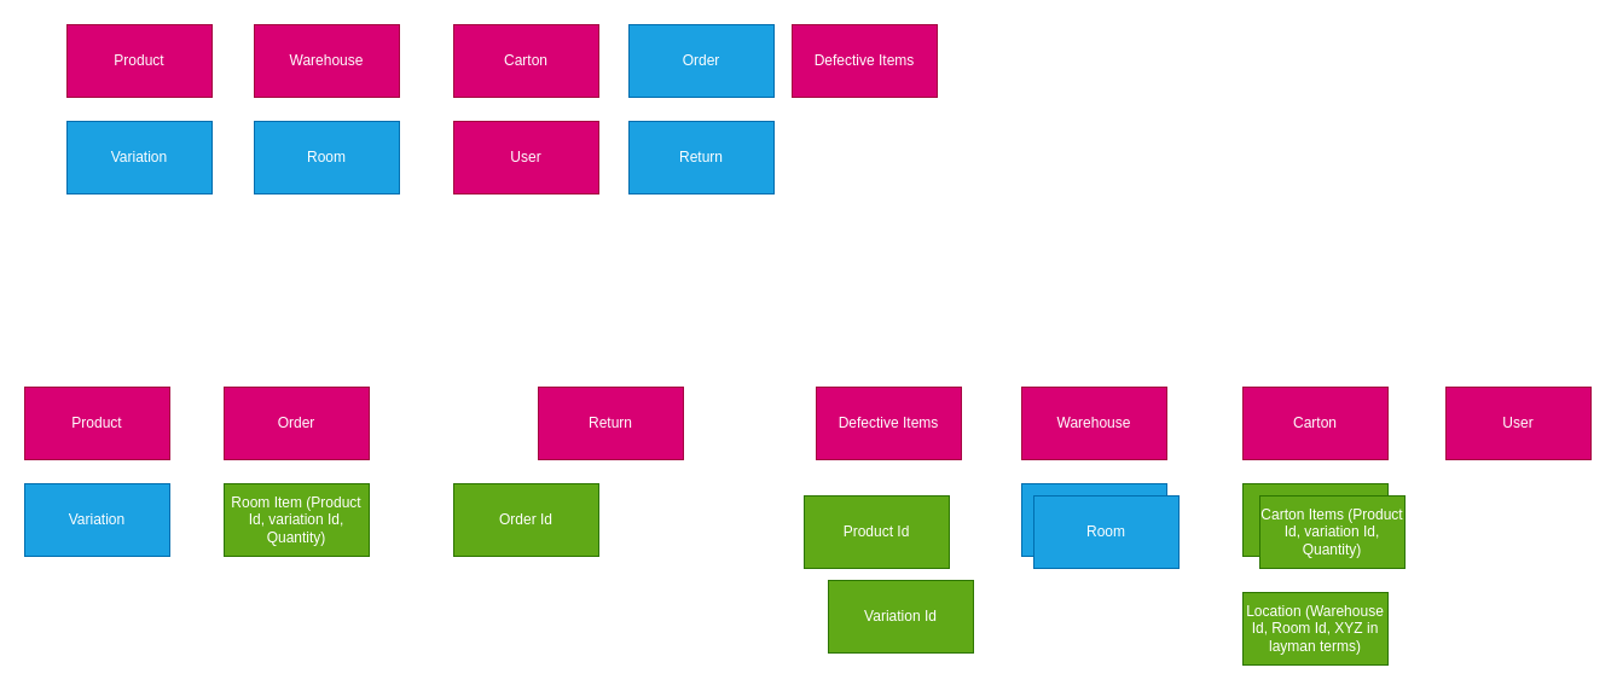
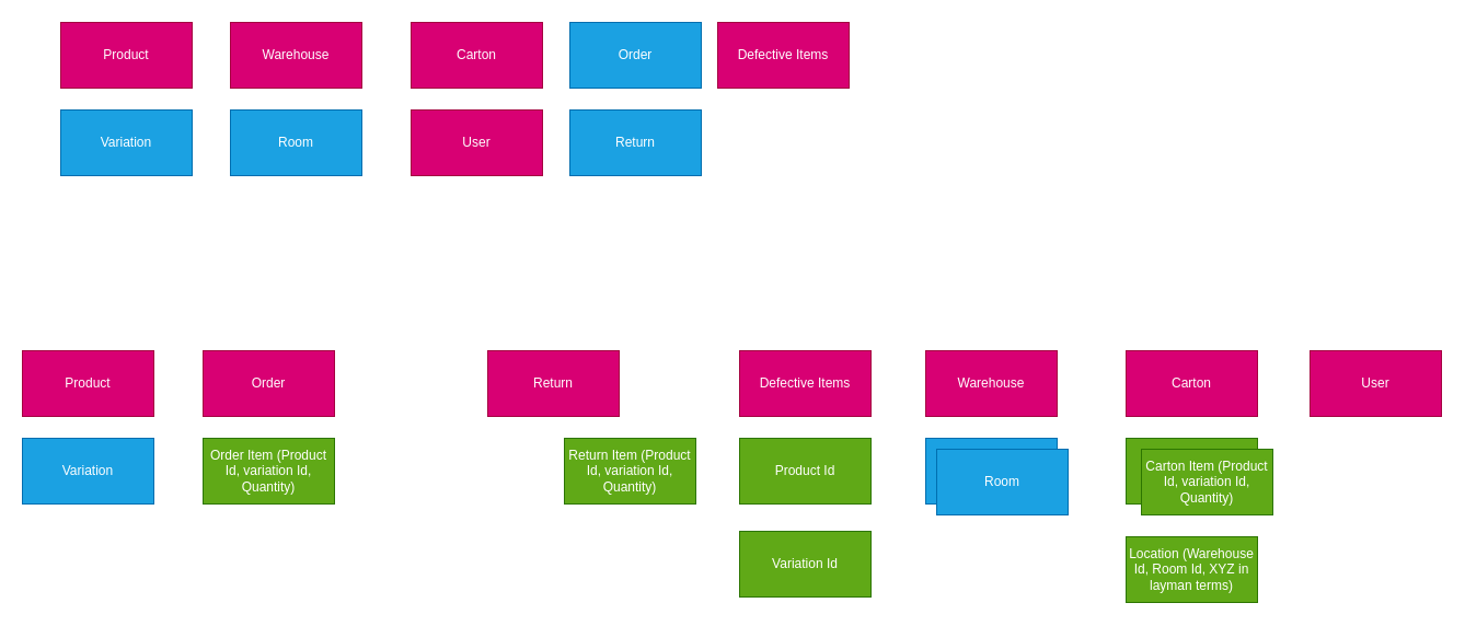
- <mxCell id="22" value="Room Item (Product Id, variation Id, Quantity)" style="rounded=0;whiteSpace=wrap;html=1;fillColor=#60a917;fontColor=#ffffff;strokeColor=#2D7600;" parent="1" vertex="1"><mxGeometry x="185" y="400" width="120" height="60" as="geometry" /></mxCell>
+ <mxCell id="22" value="Order Item (Product Id, variation Id, Quantity)" style="rounded=0;whiteSpace=wrap;html=1;fillColor=#60a917;fontColor=#ffffff;strokeColor=#2D7600;" parent="1" vertex="1"><mxGeometry x="185" y="400" width="120" height="60" as="geometry" /></mxCell>
- <mxCell id="21" value="Order Id" style="rounded=0;whiteSpace=wrap;html=1;fillColor=#60a917;strokeColor=#2D7600;fontColor=#ffffff;" parent="1" vertex="1"><mxGeometry x="375" y="400" width="120" height="60" as="geometry" /></mxCell>
+ <mxCell id="23" value="Return Item (Product Id, variation Id, Quantity)" style="rounded=0;whiteSpace=wrap;html=1;fillColor=#60a917;fontColor=#ffffff;strokeColor=#2D7600;" parent="1" vertex="1"><mxGeometry x="515" y="400" width="120" height="60" as="geometry" /></mxCell>
- <mxCell id="27" value="Product Id" style="rounded=0;whiteSpace=wrap;html=1;fillColor=#60a917;fontColor=#ffffff;strokeColor=#2D7600;" parent="1" vertex="1"><mxGeometry x="665" y="410" width="120" height="60" as="geometry" /></mxCell>
+ <mxCell id="27" value="Product Id" style="rounded=0;whiteSpace=wrap;html=1;fillColor=#60a917;fontColor=#ffffff;strokeColor=#2D7600;" parent="1" vertex="1"><mxGeometry x="675" y="400" width="120" height="60" as="geometry" /></mxCell>
- <mxCell id="14" value="Carton Items (Product Id, variation Id, Quantity)" style="rounded=0;whiteSpace=wrap;html=1;fillColor=#60a917;fontColor=#ffffff;strokeColor=#2D7600;" parent="1" vertex="1"><mxGeometry x="1042" y="410" width="120" height="60" as="geometry" /></mxCell>
+ <mxCell id="14" value="Carton Item (Product Id, variation Id, Quantity)" style="rounded=0;whiteSpace=wrap;html=1;fillColor=#60a917;fontColor=#ffffff;strokeColor=#2D7600;" parent="1" vertex="1"><mxGeometry x="1042" y="410" width="120" height="60" as="geometry" /></mxCell>
- <mxCell id="28" value="Variation Id" style="rounded=0;whiteSpace=wrap;html=1;fillColor=#60a917;fontColor=#ffffff;strokeColor=#2D7600;" parent="1" vertex="1"><mxGeometry x="685" y="480" width="120" height="60" as="geometry" /></mxCell>
+ <mxCell id="28" value="Variation Id" style="rounded=0;whiteSpace=wrap;html=1;fillColor=#60a917;fontColor=#ffffff;strokeColor=#2D7600;" parent="1" vertex="1"><mxGeometry x="675" y="485" width="120" height="60" as="geometry" /></mxCell>
